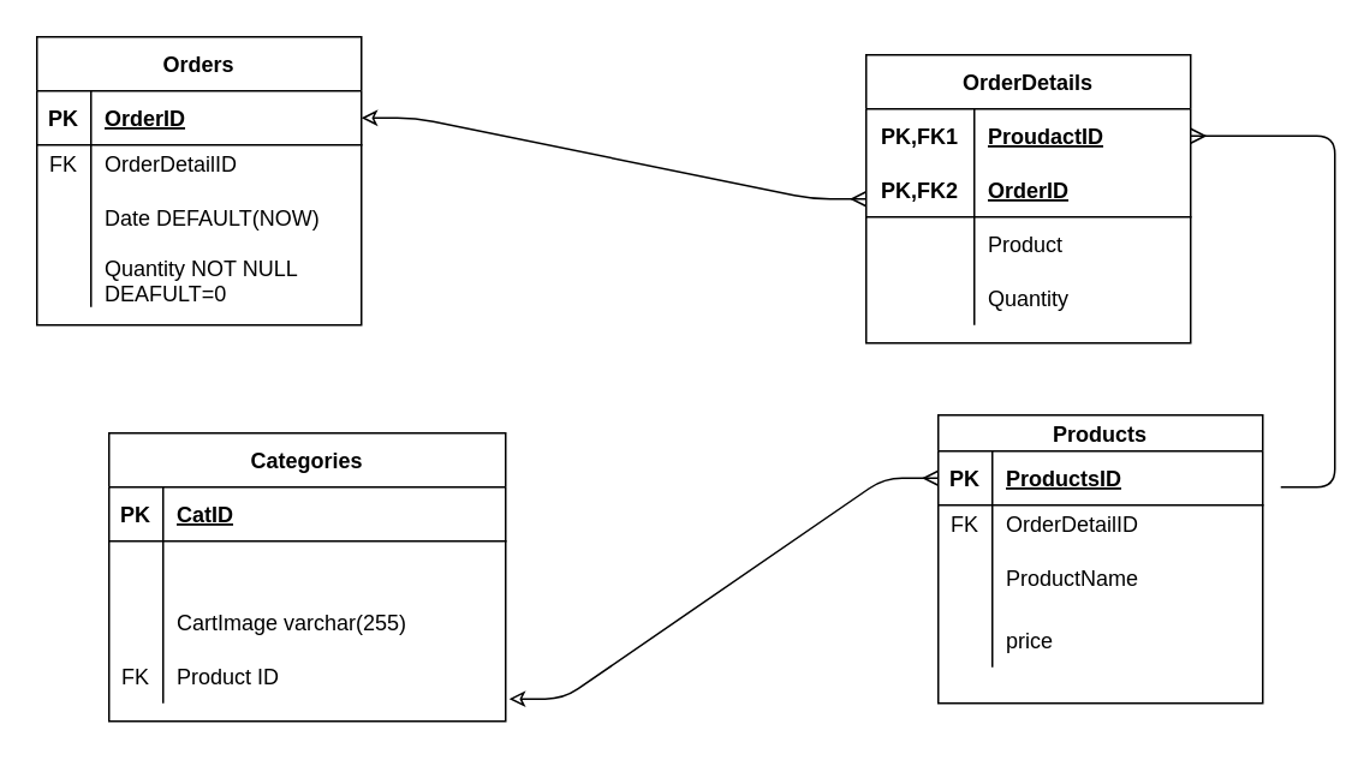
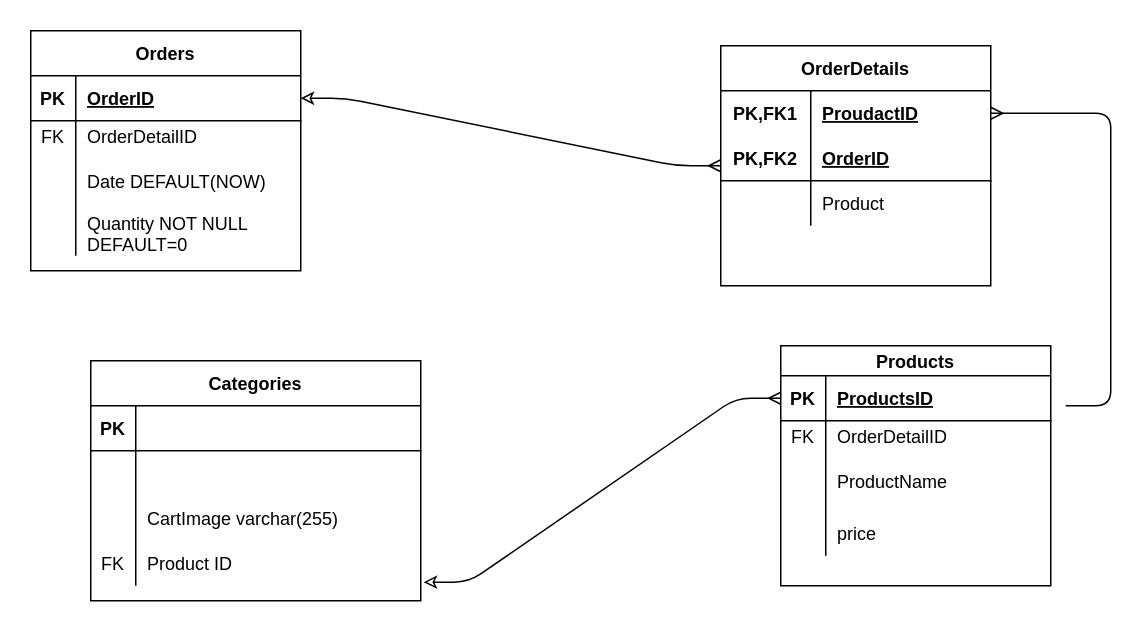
- <mxCell id="14" value="Quantity NOT NULL&#10;DEAFULT=0" style="shape=partialRectangle;connectable=0;fillColor=none;top=0;left=0;bottom=0;right=0;align=left;spacingLeft=6;overflow=hidden;" parent="12" vertex="1"><mxGeometry x="30" width="150" height="30" as="geometry" /></mxCell>
+ <mxCell id="14" value="Quantity NOT NULL&#10;DEFAULT=0" style="shape=partialRectangle;connectable=0;fillColor=none;top=0;left=0;bottom=0;right=0;align=left;spacingLeft=6;overflow=hidden;" parent="12" vertex="1"><mxGeometry x="30" width="150" height="30" as="geometry" /></mxCell>
- <mxCell id="27" value="Quantity" style="shape=partialRectangle;connectable=0;fillColor=none;top=0;left=0;bottom=0;right=0;align=left;spacingLeft=6;overflow=hidden;" parent="25" vertex="1"><mxGeometry x="60" width="120" height="30" as="geometry" /></mxCell>
- <mxCell id="46" value="CatID" style="shape=partialRectangle;connectable=0;fillColor=none;top=0;left=0;bottom=0;right=0;align=left;spacingLeft=6;fontStyle=5;overflow=hidden;" parent="44" vertex="1"><mxGeometry x="30" width="190" height="30" as="geometry" /></mxCell>
